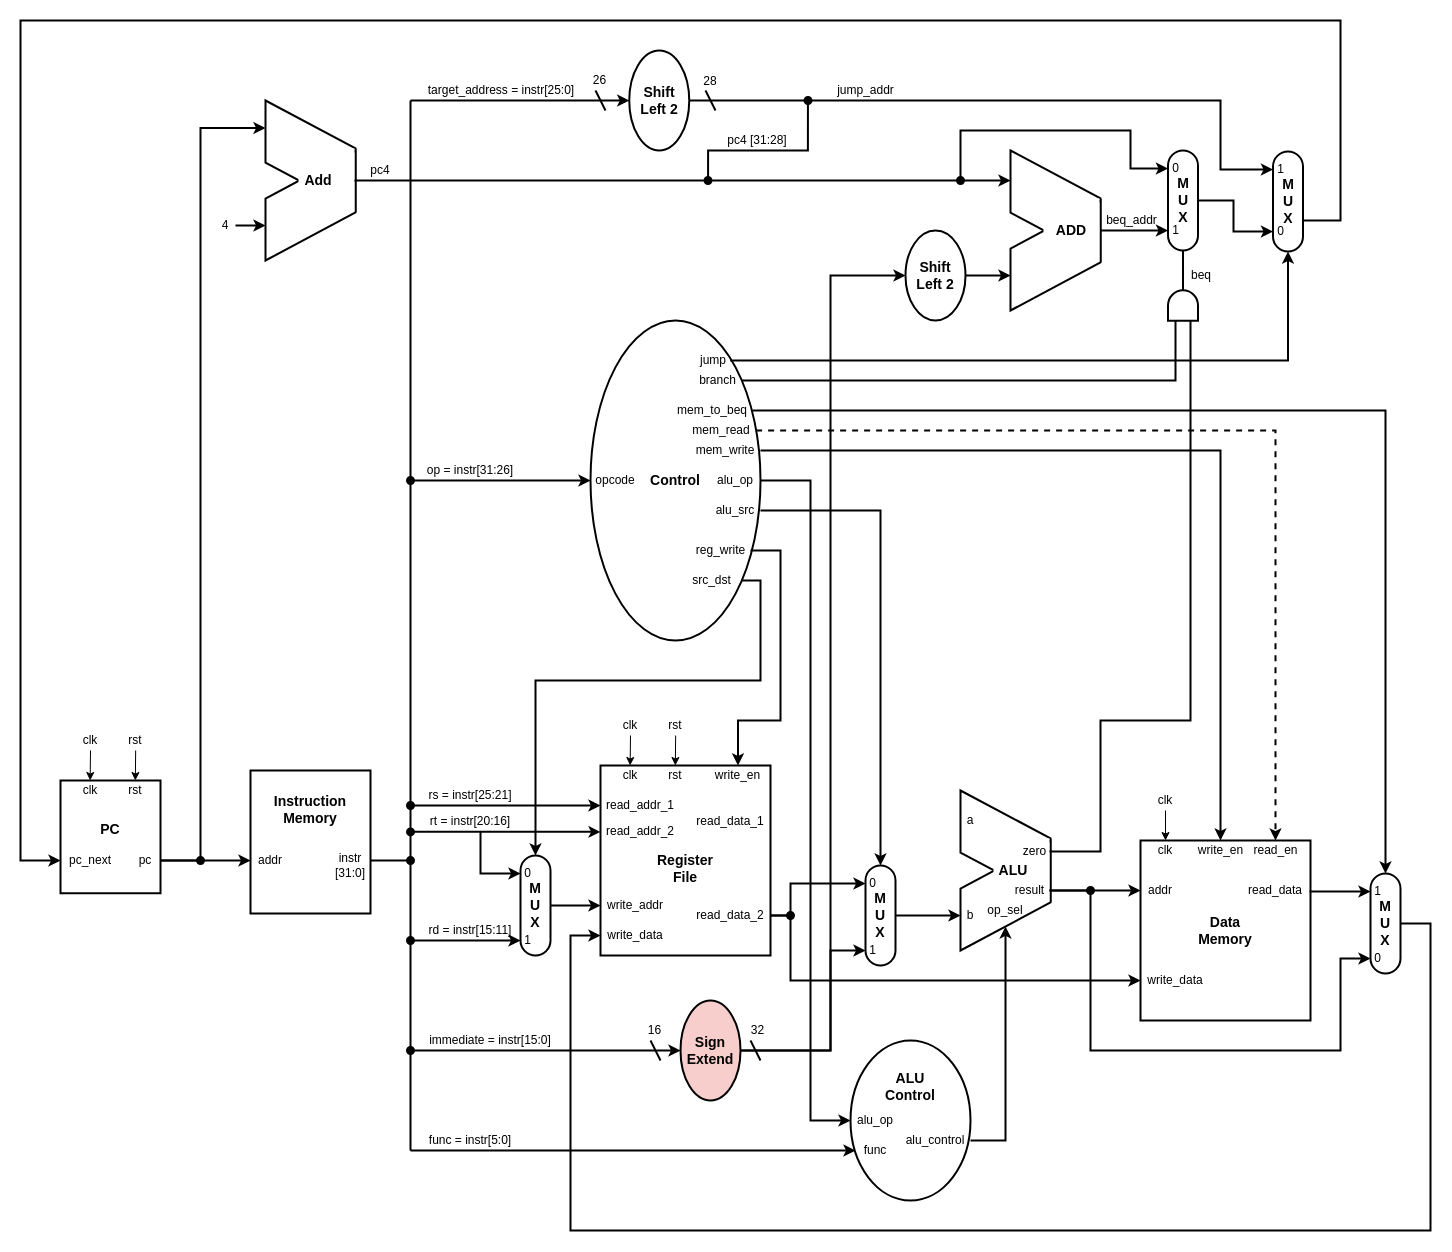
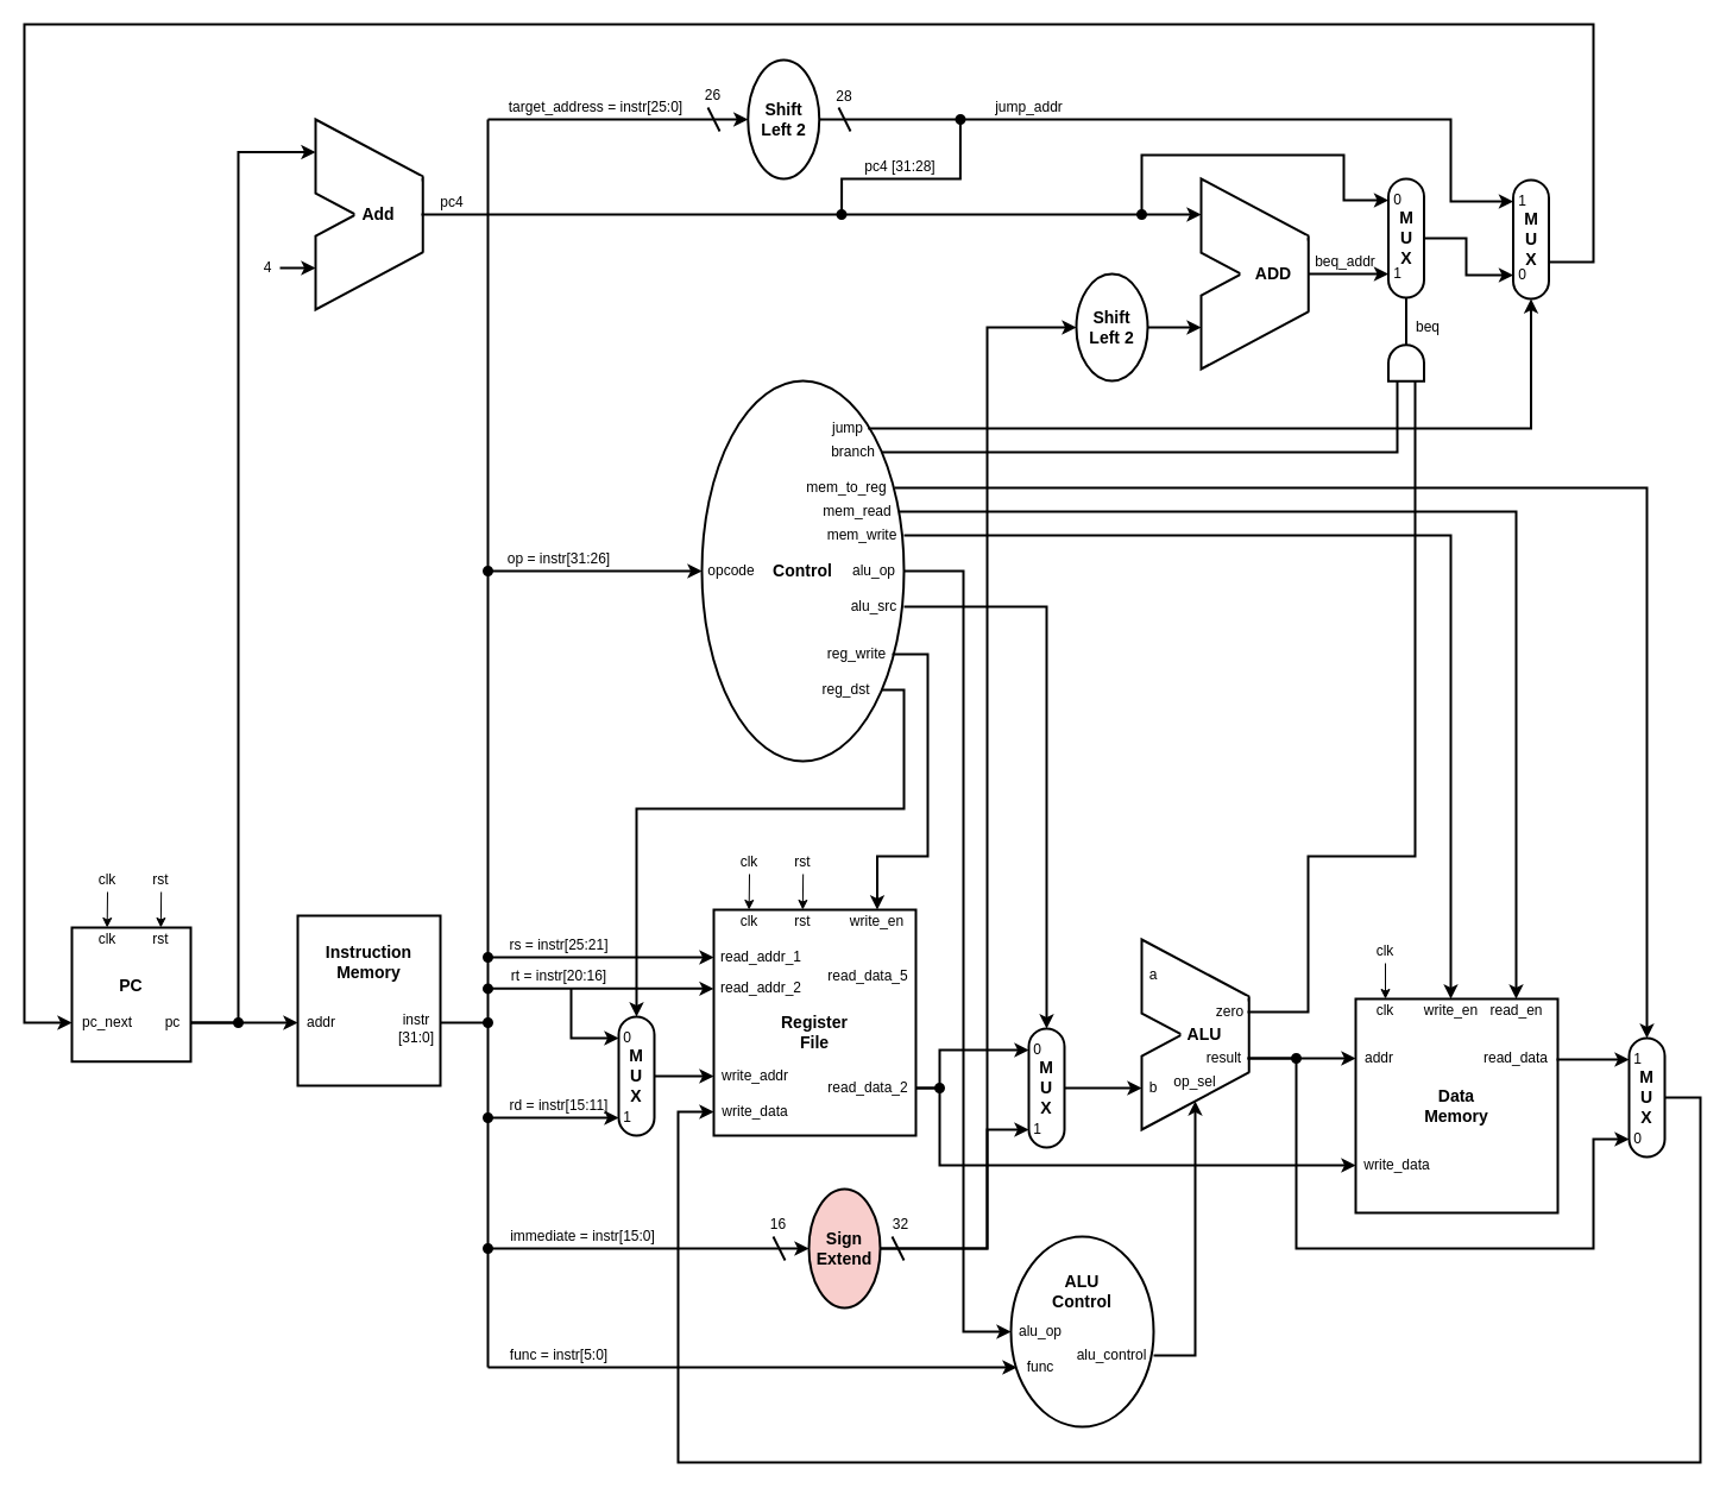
- <mxCell id="97" value="mem_to_beq" style="text;html=1;strokeColor=none;fillColor=none;align=center;verticalAlign=middle;whiteSpace=wrap;rounded=0;" parent="1" vertex="1"><mxGeometry x="671.87" y="400" width="80" height="20" as="geometry" /></mxCell>
+ <mxCell id="97" value="mem_to_reg" style="text;html=1;strokeColor=none;fillColor=none;align=center;verticalAlign=middle;whiteSpace=wrap;rounded=0;" parent="1" vertex="1"><mxGeometry x="671.87" y="400" width="80" height="20" as="geometry" /></mxCell>
- <mxCell id="84" style="edgeStyle=orthogonalEdgeStyle;rounded=0;orthogonalLoop=1;jettySize=auto;html=1;strokeWidth=2;exitX=1;exitY=0.5;exitDx=0;exitDy=0;entryX=0.5;entryY=0;entryDx=0;entryDy=0;dashed=1;" parent="1" source="83" target="82" edge="1"><mxGeometry relative="1" as="geometry"><mxPoint x="770" y="460" as="sourcePoint" /><mxPoint x="1350" y="850" as="targetPoint" /><Array as="points"><mxPoint x="1275" y="430" /></Array></mxGeometry></mxCell>
+ <mxCell id="84" style="edgeStyle=orthogonalEdgeStyle;rounded=0;orthogonalLoop=1;jettySize=auto;html=1;strokeWidth=2;exitX=1;exitY=0.5;exitDx=0;exitDy=0;entryX=0.5;entryY=0;entryDx=0;entryDy=0;" parent="1" source="83" target="82" edge="1"><mxGeometry relative="1" as="geometry"><mxPoint x="770" y="460" as="sourcePoint" /><mxPoint x="1350" y="850" as="targetPoint" /><Array as="points"><mxPoint x="1275" y="430" /></Array></mxGeometry></mxCell>
- <mxCell id="105" value="src_dst" style="text;html=1;strokeColor=none;fillColor=none;align=center;verticalAlign=middle;whiteSpace=wrap;rounded=0;" parent="1" vertex="1"><mxGeometry x="682.49" y="570" width="58.75" height="20" as="geometry" /></mxCell>
+ <mxCell id="105" value="reg_dst" style="text;html=1;strokeColor=none;fillColor=none;align=center;verticalAlign=middle;whiteSpace=wrap;rounded=0;" parent="1" vertex="1"><mxGeometry x="682.49" y="570" width="58.75" height="20" as="geometry" /></mxCell>
- <mxCell id="19" value="read_data_1" style="text;html=1;strokeColor=none;fillColor=none;align=center;verticalAlign=middle;whiteSpace=wrap;rounded=0;" parent="1" vertex="1"><mxGeometry x="690" y="811" width="80" height="20" as="geometry" /></mxCell>
+ <mxCell id="19" value="read_data_5" style="text;html=1;strokeColor=none;fillColor=none;align=center;verticalAlign=middle;whiteSpace=wrap;rounded=0;" parent="1" vertex="1"><mxGeometry x="690" y="811" width="80" height="20" as="geometry" /></mxCell>
